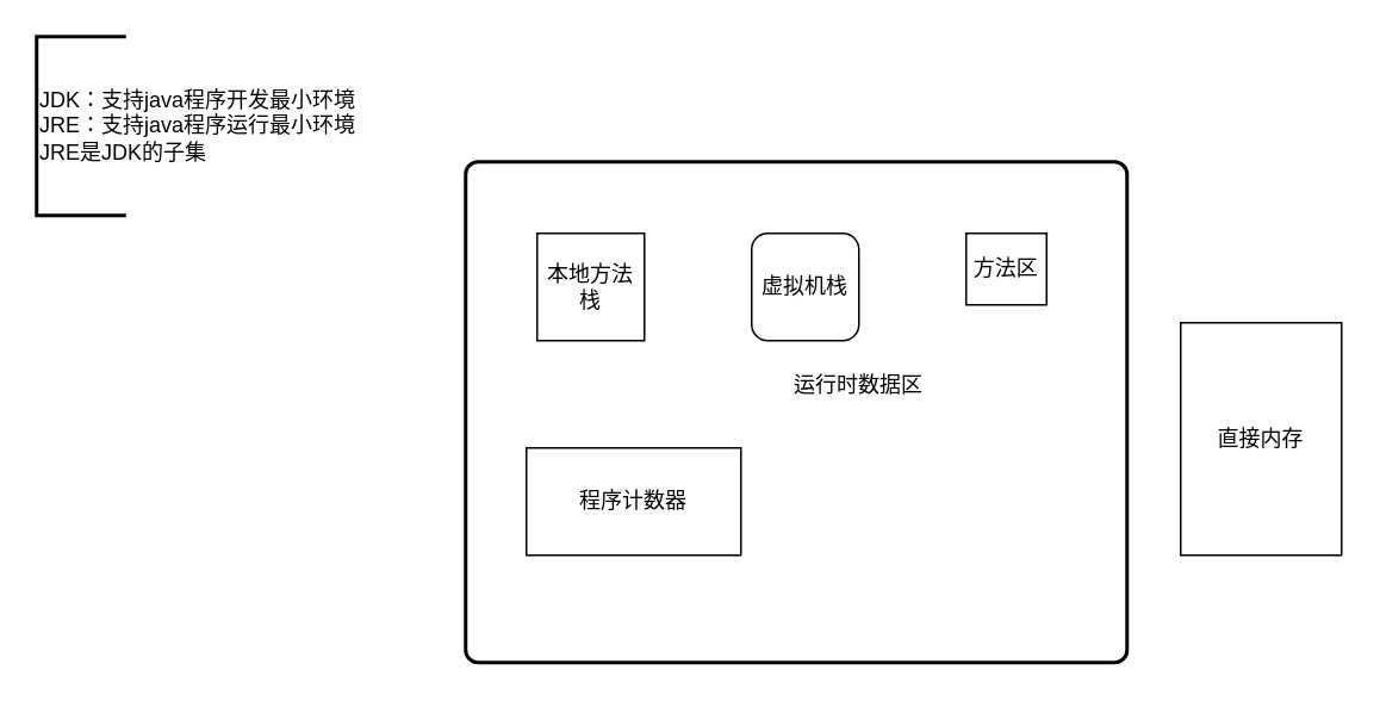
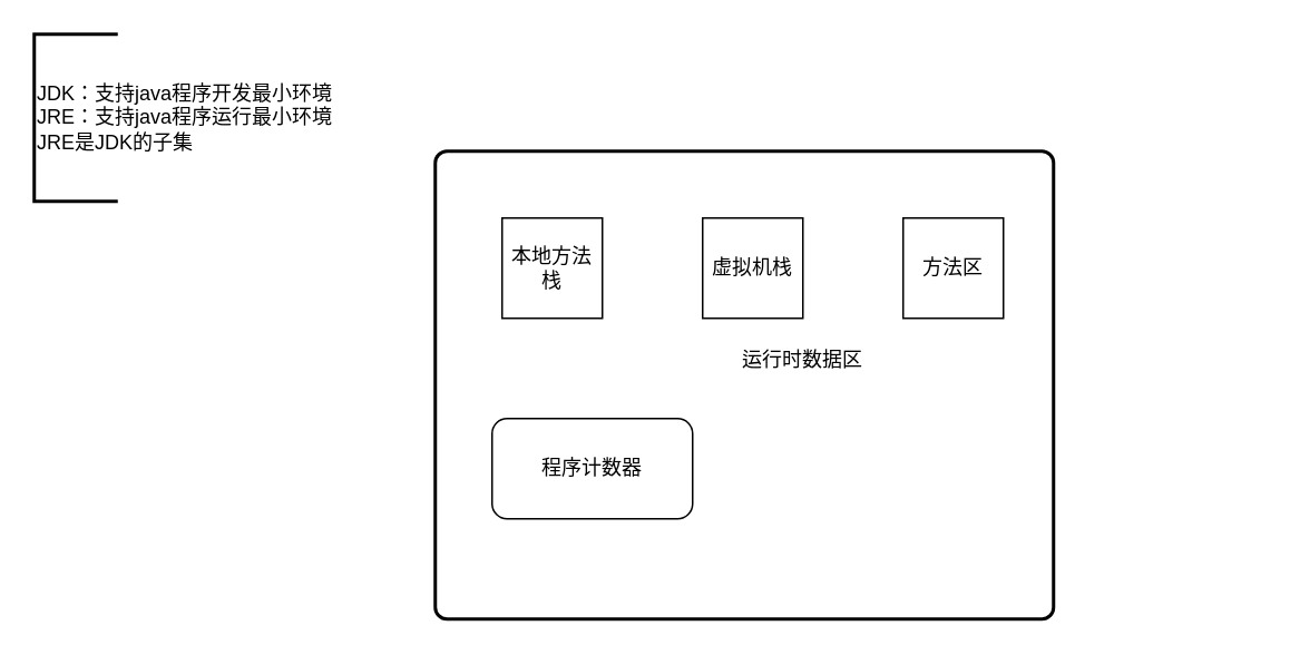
- <mxCell id="7" value="方法区" style="whiteSpace=wrap;html=1;aspect=fixed;" vertex="1" parent="1"><mxGeometry x="540" y="130" width="45" height="40" as="geometry" /></mxCell>
+ <mxCell id="7" value="方法区" style="whiteSpace=wrap;html=1;aspect=fixed;" vertex="1" parent="1"><mxGeometry x="540" y="130" width="60" height="60" as="geometry" /></mxCell>
- <mxCell id="6" value="虚拟机栈" style="whiteSpace=wrap;html=1;aspect=fixed;rounded=1;" vertex="1" parent="1"><mxGeometry x="420" y="130" width="60" height="60" as="geometry" /></mxCell>
+ <mxCell id="6" value="虚拟机栈" style="whiteSpace=wrap;html=1;aspect=fixed;" vertex="1" parent="1"><mxGeometry x="420" y="130" width="60" height="60" as="geometry" /></mxCell>
- <mxCell id="9" value="直接内存" style="rounded=0;whiteSpace=wrap;html=1;" vertex="1" parent="1"><mxGeometry x="660" y="180" width="90" height="130" as="geometry" /></mxCell>
- <mxCell id="8" value="程序计数器" style="rounded=0;whiteSpace=wrap;html=1;" vertex="1" parent="1"><mxGeometry x="294" y="250" width="120" height="60" as="geometry" /></mxCell>
+ <mxCell id="8" value="程序计数器" style="whiteSpace=wrap;html=1;rounded=1;" vertex="1" parent="1"><mxGeometry x="294" y="250" width="120" height="60" as="geometry" /></mxCell>
